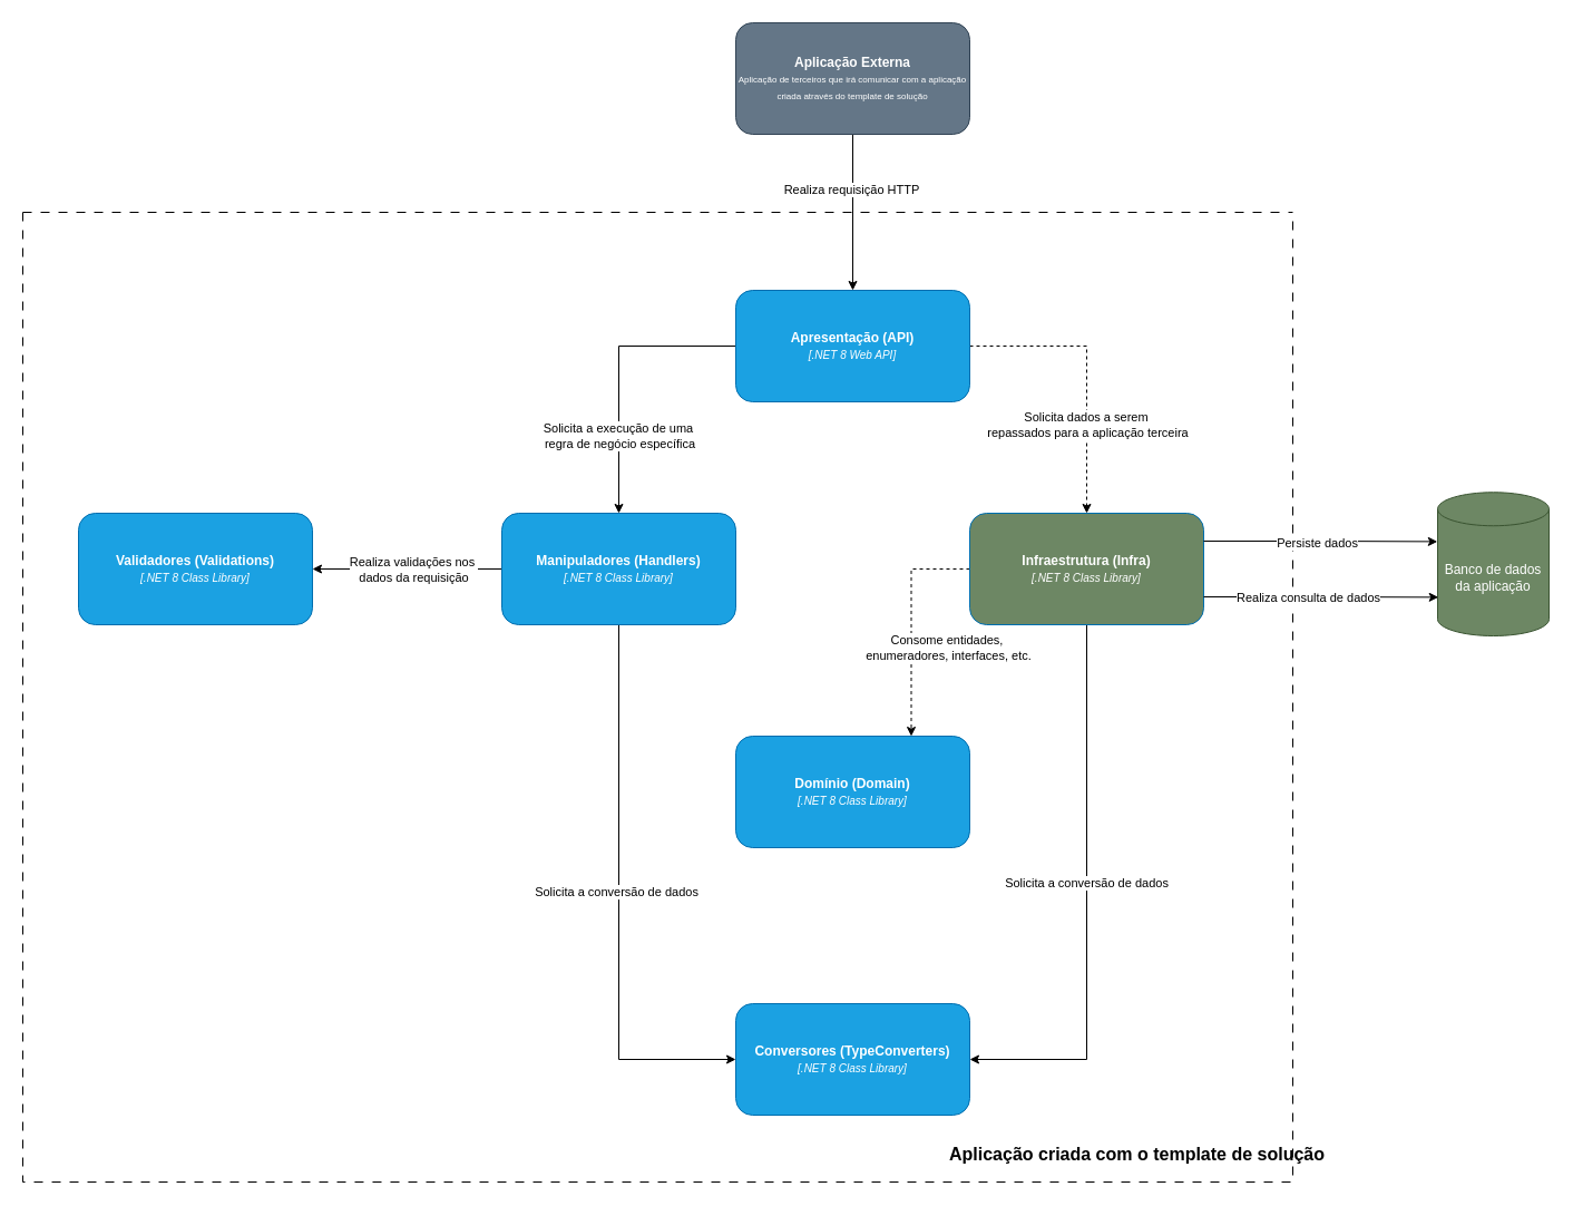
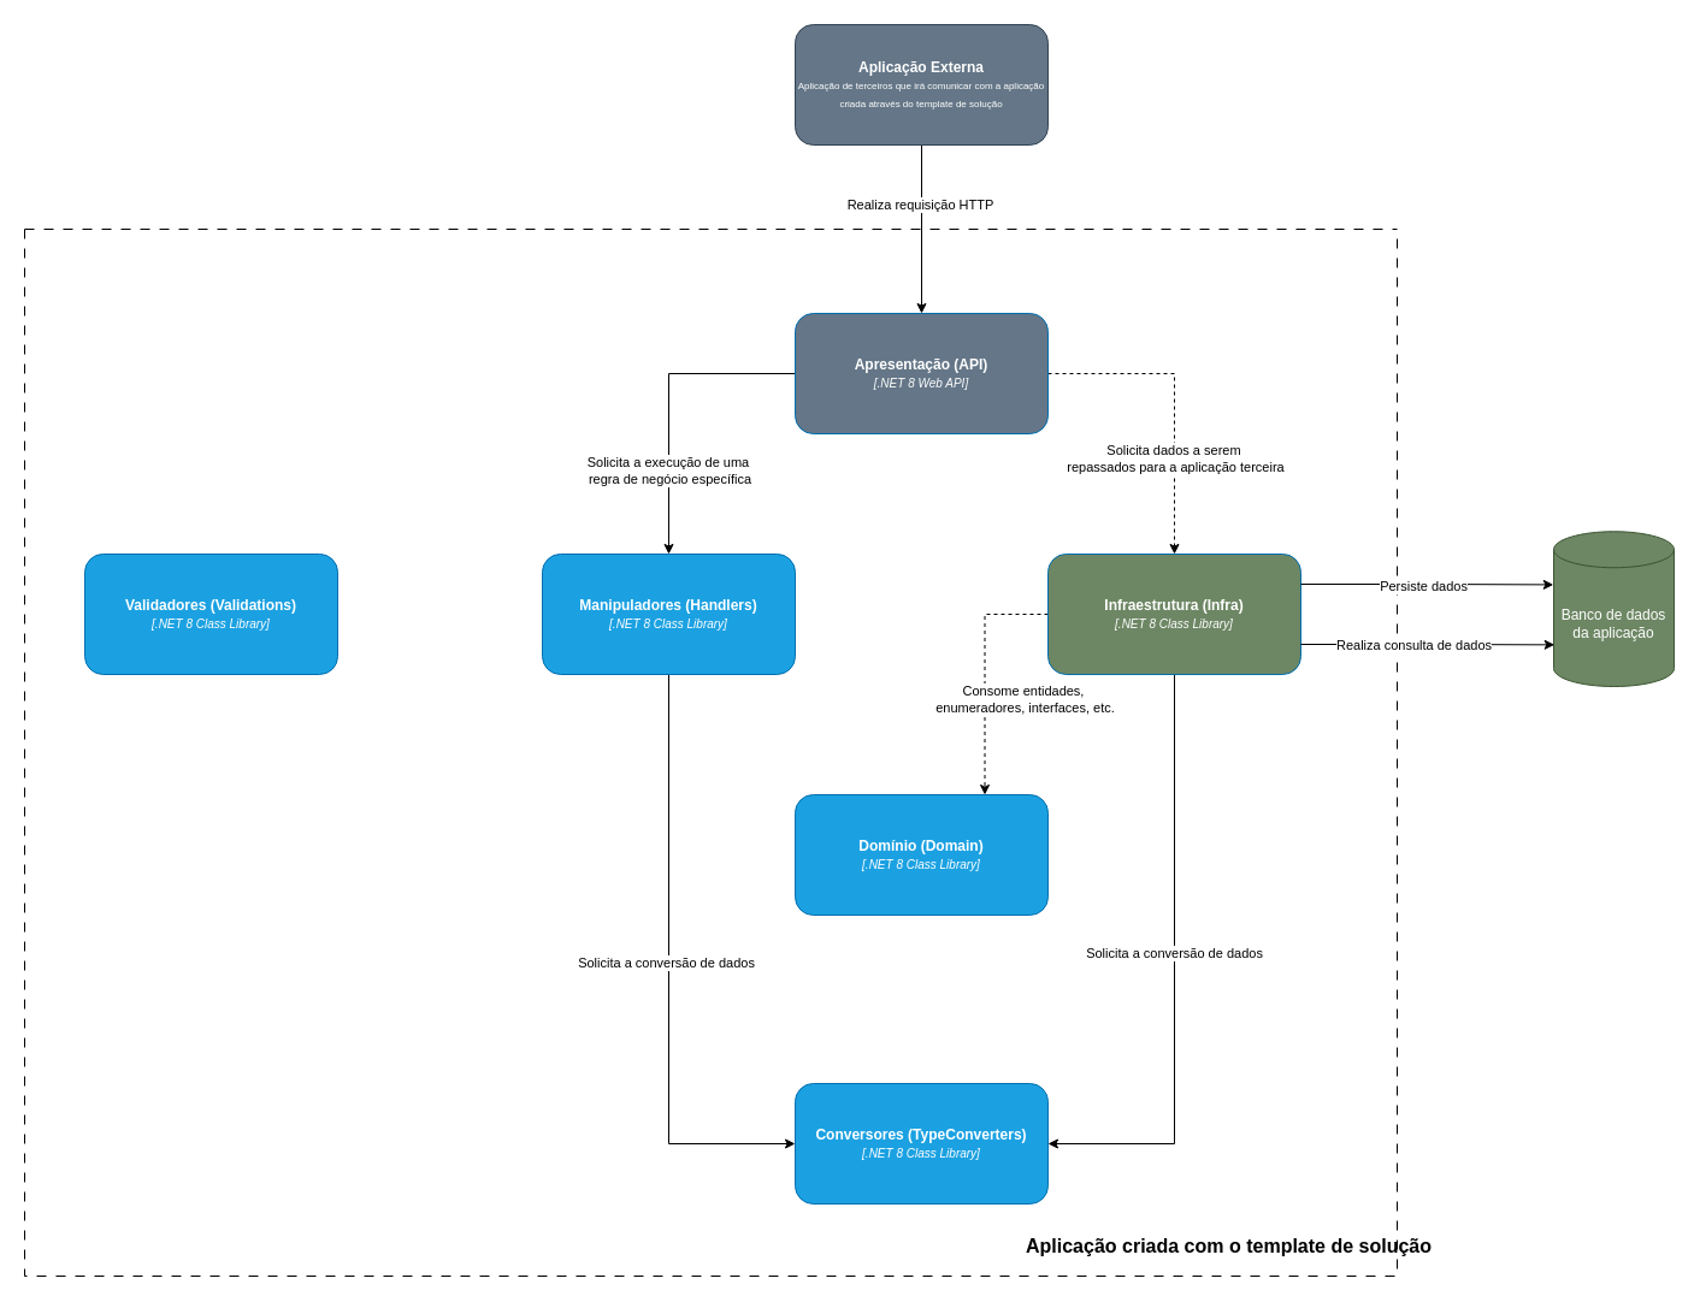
- <mxCell id="10" value="&lt;b&gt;Apresentação (API)&lt;/b&gt;&lt;div&gt;&lt;font style=&quot;font-size: 10px;&quot;&gt;&lt;i&gt;[.NET 8 Web API]&lt;/i&gt;&lt;/font&gt;&lt;/div&gt;" style="rounded=1;whiteSpace=wrap;html=1;fillColor=#1ba1e2;fontColor=#ffffff;strokeColor=#006EAF;" vertex="1" parent="5"><mxGeometry x="640" y="70" width="210" height="100" as="geometry" /></mxCell>
+ <mxCell id="10" value="&lt;b&gt;Apresentação (API)&lt;/b&gt;&lt;div&gt;&lt;font style=&quot;font-size: 10px;&quot;&gt;&lt;i&gt;[.NET 8 Web API]&lt;/i&gt;&lt;/font&gt;&lt;/div&gt;" style="rounded=1;whiteSpace=wrap;html=1;fillColor=#647687;fontColor=#ffffff;strokeColor=#006EAF;" vertex="1" parent="5"><mxGeometry x="640" y="70" width="210" height="100" as="geometry" /></mxCell>
- <mxCell id="15" style="edgeStyle=orthogonalEdgeStyle;rounded=0;orthogonalLoop=1;jettySize=auto;html=1;exitX=0;exitY=0.5;exitDx=0;exitDy=0;entryX=1;entryY=0.5;entryDx=0;entryDy=0;" edge="1" parent="5" source="17" target="18"><mxGeometry relative="1" as="geometry" /></mxCell>
- <mxCell id="16" value="Realiza validações nos&amp;nbsp;&lt;div&gt;dados da requisição&lt;/div&gt;" style="edgeLabel;html=1;align=center;verticalAlign=middle;resizable=0;points=[];" vertex="1" connectable="0" parent="15"><mxGeometry x="0.12" relative="1" as="geometry"><mxPoint x="15" as="offset" /></mxGeometry></mxCell>
